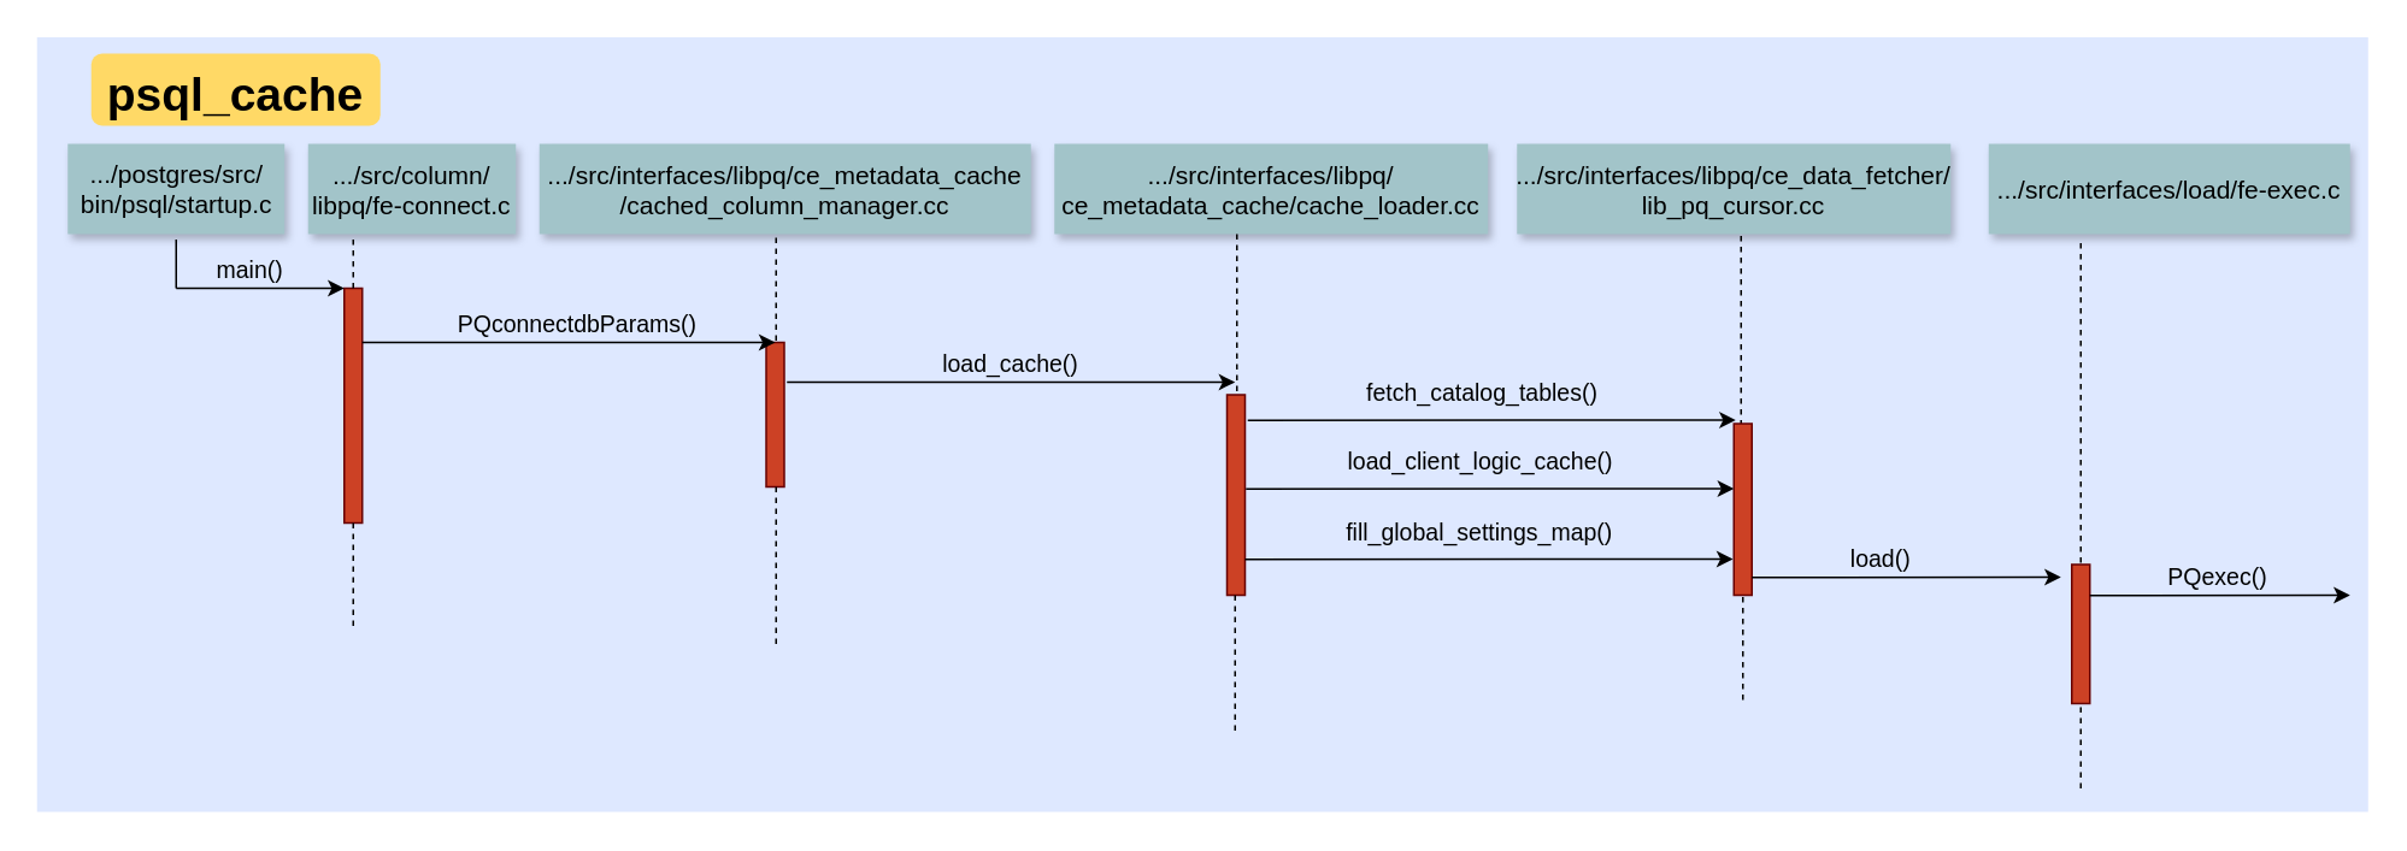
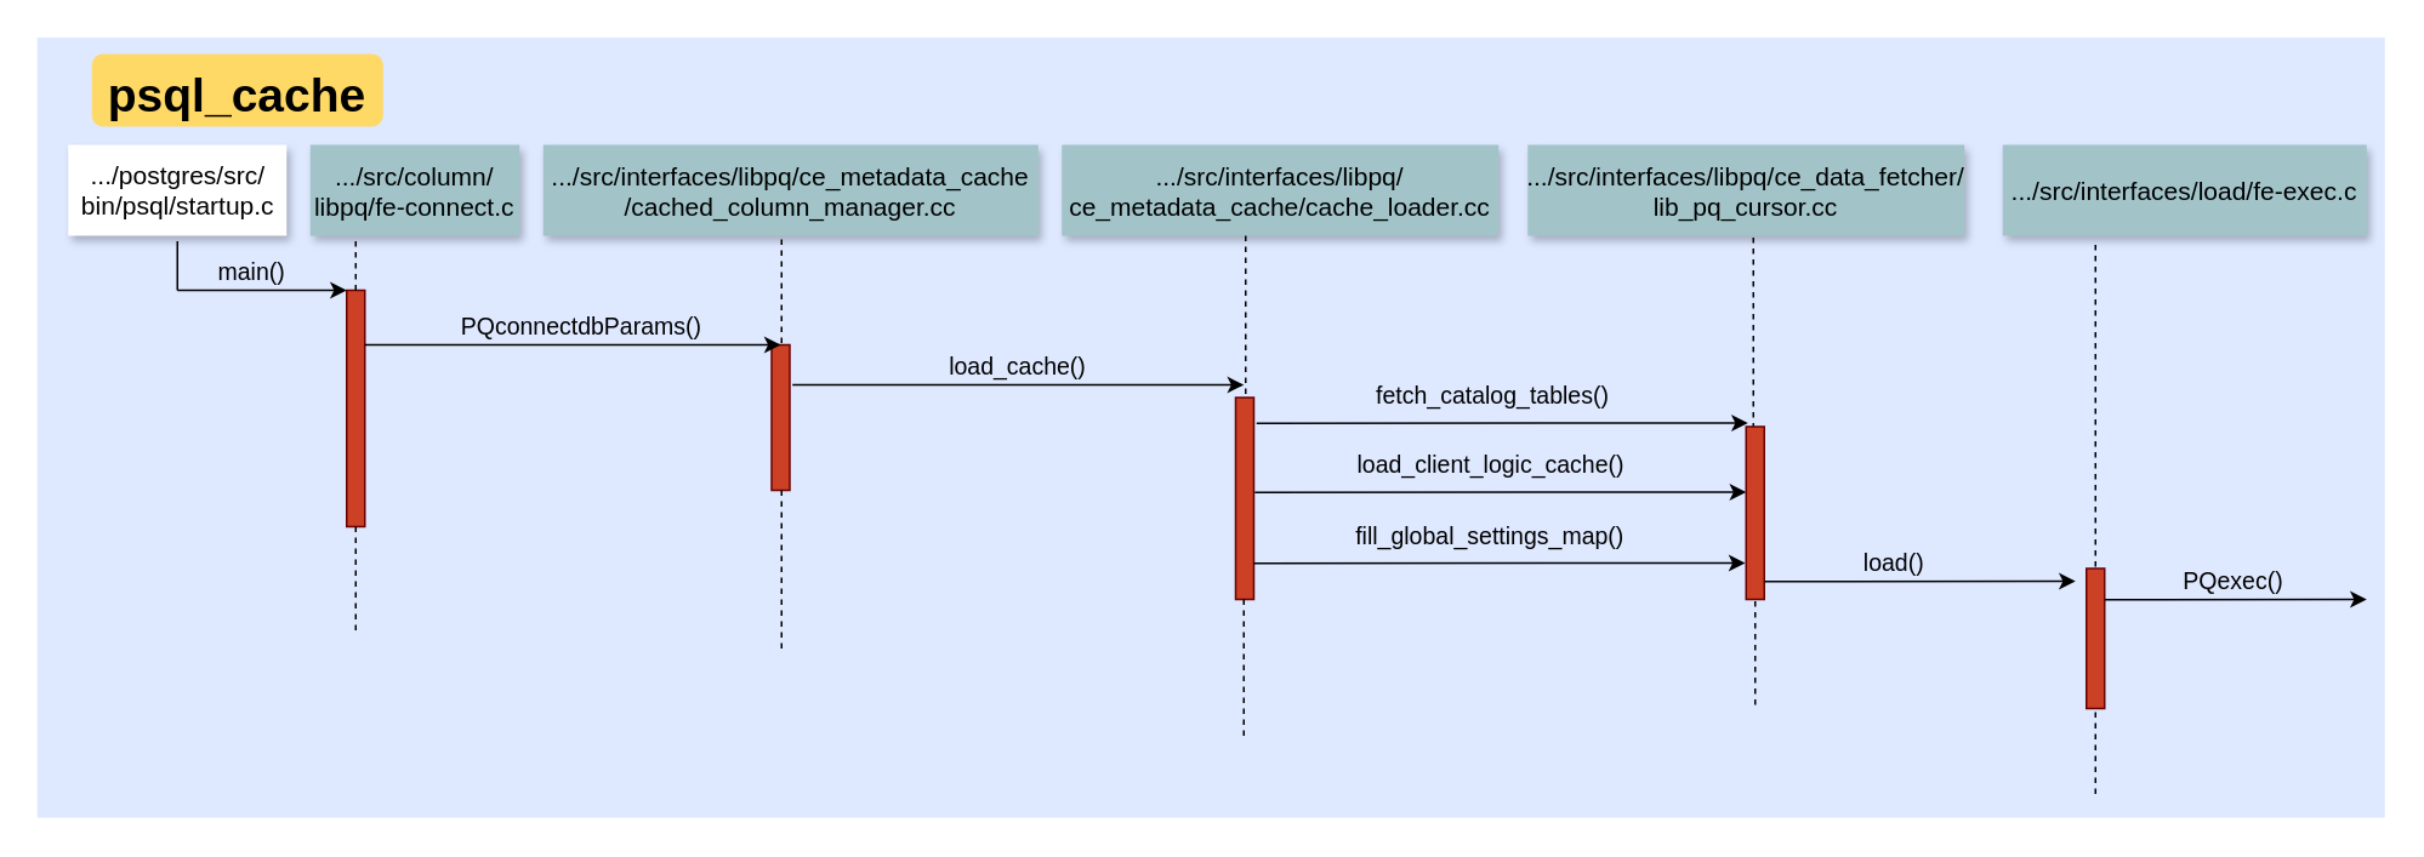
- <mxCell id="5" value=".../postgres/src/&lt;br&gt;bin/psql/startup.c" style="shadow=1;fillColor=#A2C4C9;strokeColor=none;fontSize=14;rotation=0;html=1;direction=west;" vertex="1" parent="1"><mxGeometry x="37" y="79" width="120" height="50" as="geometry" /></mxCell>
+ <mxCell id="5" value=".../postgres/src/&lt;br&gt;bin/psql/startup.c" style="shadow=1;fillColor=#ffffff;strokeColor=none;fontSize=14;rotation=0;html=1;direction=west;" vertex="1" parent="1"><mxGeometry x="37" y="79" width="120" height="50" as="geometry" /></mxCell>
